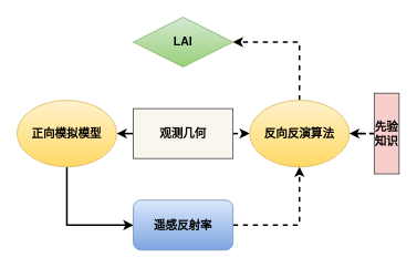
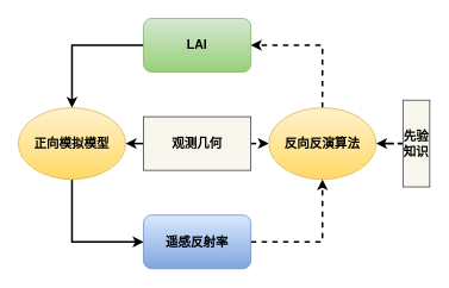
+ <mxCell id="6" style="edgeStyle=orthogonalEdgeStyle;rounded=0;orthogonalLoop=1;jettySize=auto;html=1;exitX=0;exitY=0.5;exitDx=0;exitDy=0;fontSize=14;strokeWidth=2;" edge="1" parent="1" source="7" target="3"><mxGeometry relative="1" as="geometry" /></mxCell>
- <mxCell id="7" value="&lt;span&gt;LAI&lt;/span&gt;" style="rhombus;whiteSpace=wrap;html=1;fontSize=14;gradientColor=#97d077;fillColor=#d5e8d4;strokeColor=#82b366;fontStyle=1;" vertex="1" parent="1"><mxGeometry x="160" y="20" width="120" height="60" as="geometry" /></mxCell>
+ <mxCell id="7" value="&lt;span&gt;LAI&lt;/span&gt;" style="rounded=1;whiteSpace=wrap;html=1;fontSize=14;gradientColor=#97d077;fillColor=#d5e8d4;strokeColor=#82b366;fontStyle=1" vertex="1" parent="1"><mxGeometry x="160" y="20" width="120" height="60" as="geometry" /></mxCell>
- <mxCell id="14" value="先验知识" style="rounded=0;whiteSpace=wrap;html=1;fontSize=14;fontStyle=1;fillColor=#f8cecc;strokeColor=#36393d;" vertex="1" parent="1"><mxGeometry x="450" y="111.5" width="30" height="97" as="geometry" /></mxCell>
+ <mxCell id="14" value="先验知识" style="rounded=0;whiteSpace=wrap;html=1;fontSize=14;fontStyle=1;fillColor=#f9f7ed;strokeColor=#36393d;" vertex="1" parent="1"><mxGeometry x="450" y="111.5" width="30" height="97" as="geometry" /></mxCell>
